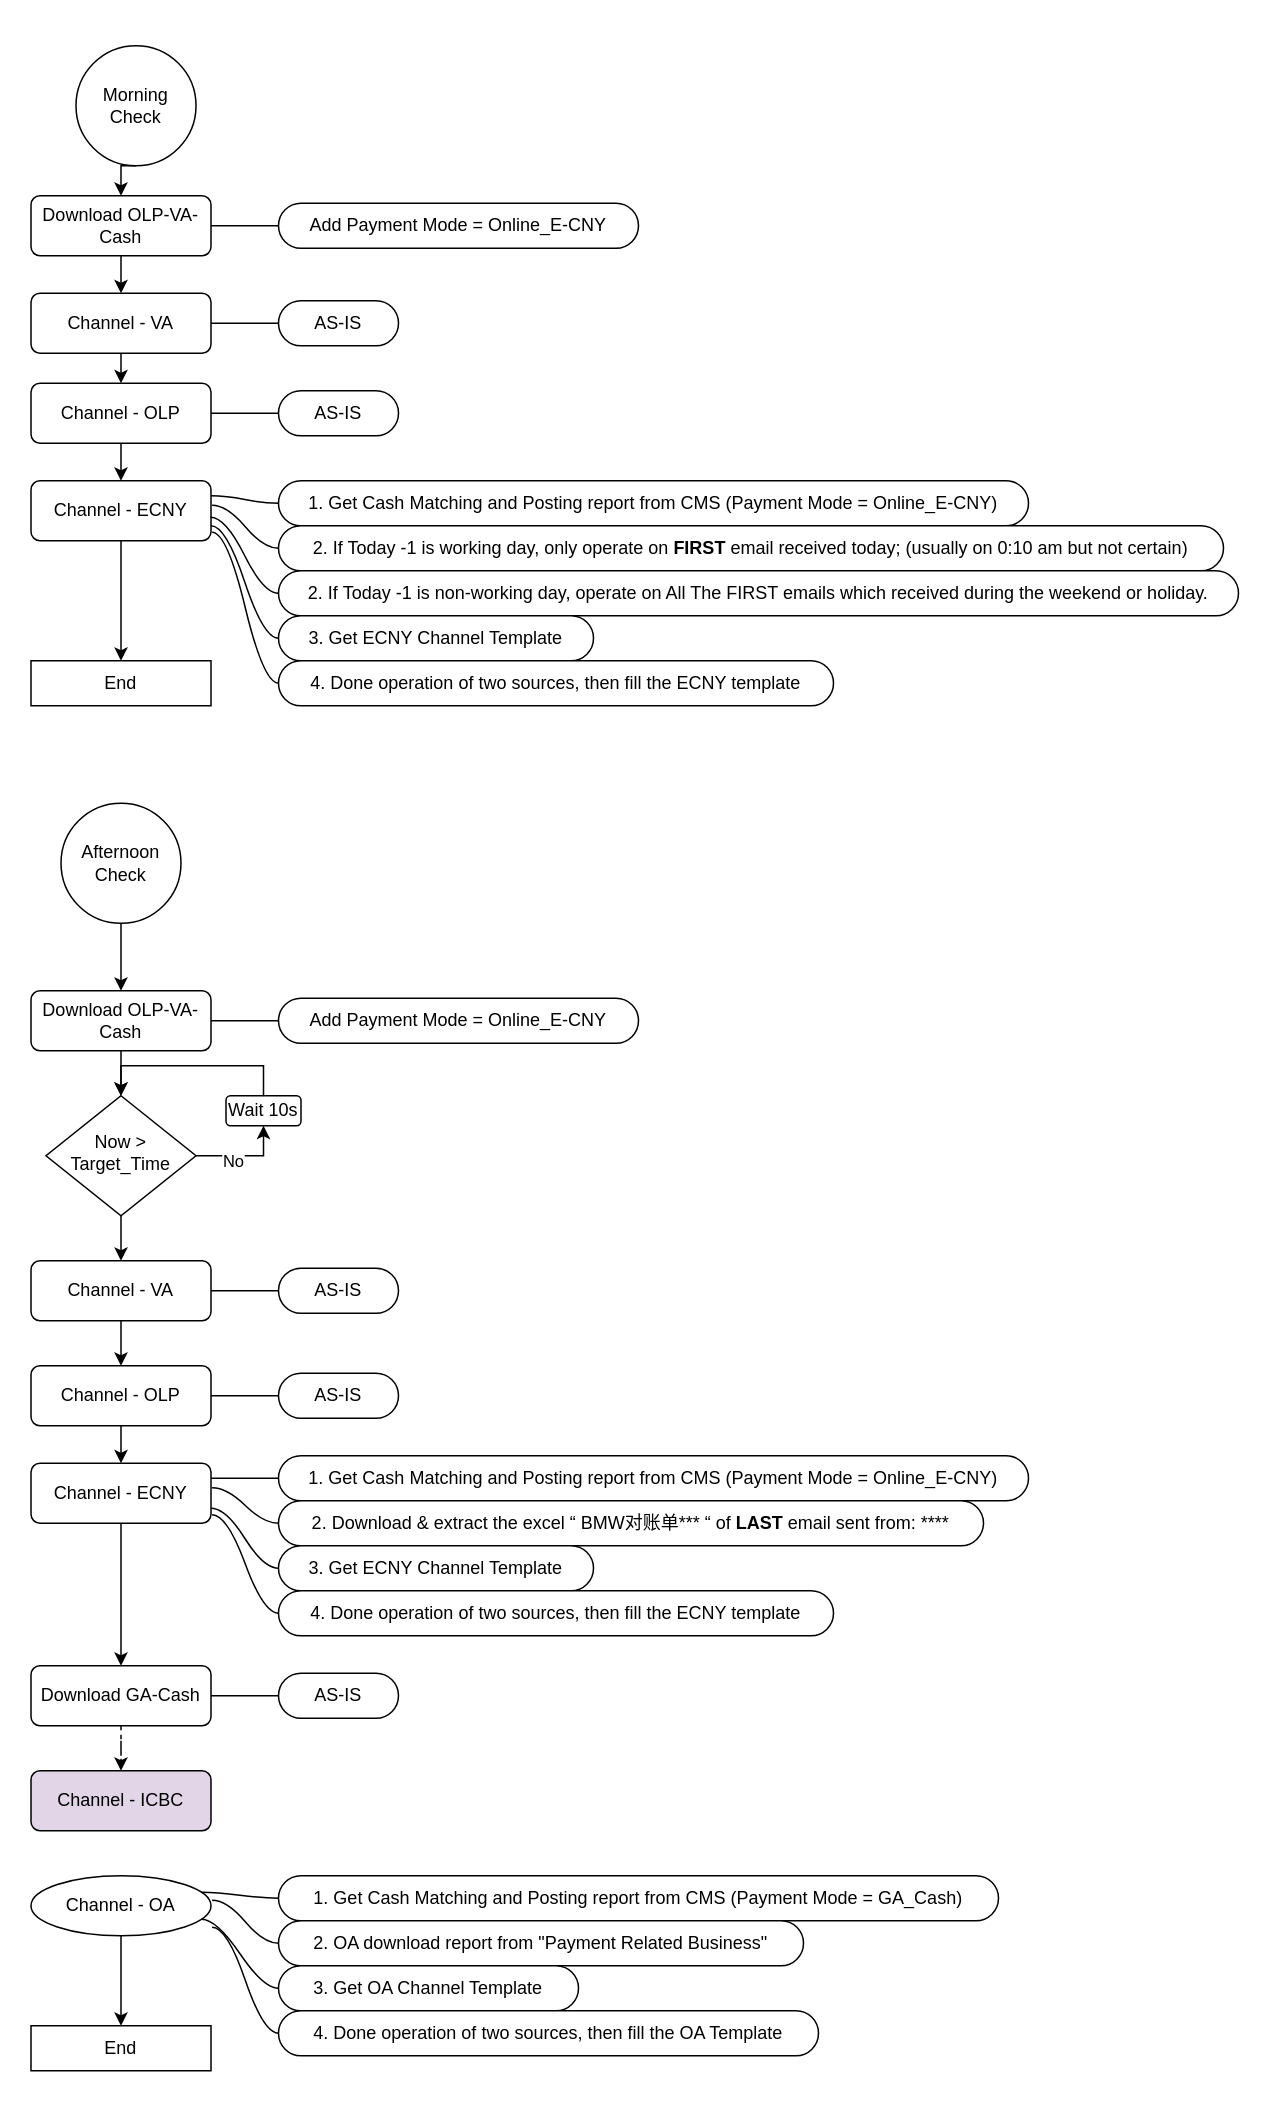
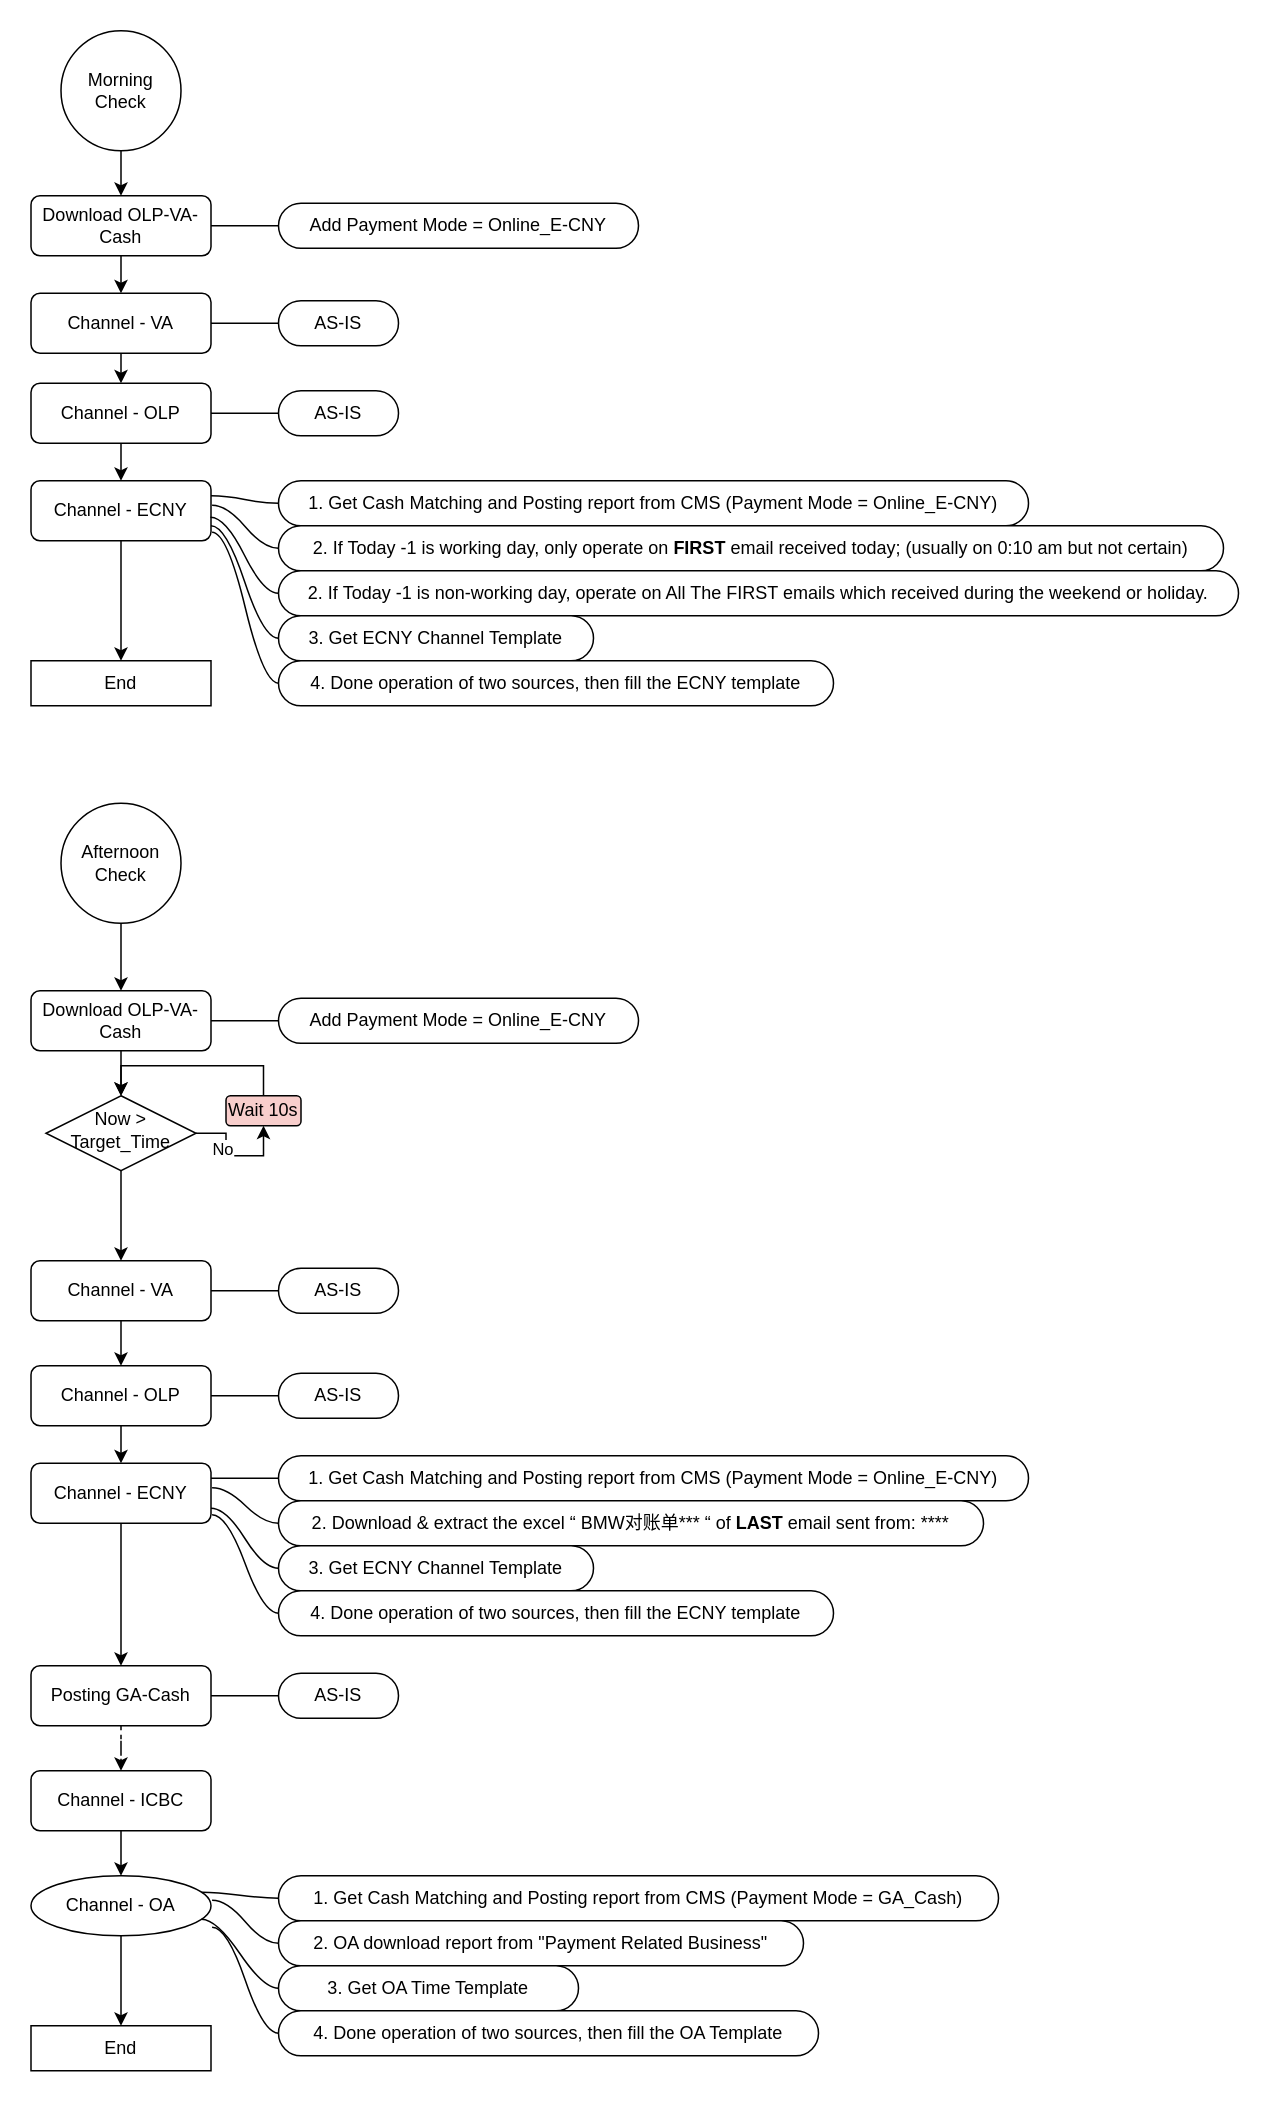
- <mxCell id="5" value="Morning Check" style="ellipse;whiteSpace=wrap;html=1;aspect=fixed;" vertex="1" parent="1"><mxGeometry x="50" y="30" width="80" height="80" as="geometry" /></mxCell>
+ <mxCell id="5" value="Morning Check" style="ellipse;whiteSpace=wrap;html=1;aspect=fixed;" vertex="1" parent="1"><mxGeometry x="40" y="20" width="80" height="80" as="geometry" /></mxCell>
- <mxCell id="11" value="Wait 10s" style="rounded=1;whiteSpace=wrap;html=1;fontSize=12;glass=0;strokeWidth=1;shadow=0;" vertex="1" parent="1"><mxGeometry x="150" y="730" width="50" height="20" as="geometry" /></mxCell>
+ <mxCell id="11" value="Wait 10s" style="rounded=1;whiteSpace=wrap;html=1;fontSize=12;glass=0;strokeWidth=1;shadow=0;fillColor=#f8cecc;" vertex="1" parent="1"><mxGeometry x="150" y="730" width="50" height="20" as="geometry" /></mxCell>
- <mxCell id="9" value="Now &amp;gt; Target_Time" style="rhombus;whiteSpace=wrap;html=1;shadow=0;fontFamily=Helvetica;fontSize=12;align=center;strokeWidth=1;spacing=6;spacingTop=-4;" vertex="1" parent="1"><mxGeometry x="30" y="730" width="100" height="80" as="geometry" /></mxCell>
+ <mxCell id="9" value="Now &amp;gt; Target_Time" style="rhombus;whiteSpace=wrap;html=1;shadow=0;fontFamily=Helvetica;fontSize=12;align=center;strokeWidth=1;spacing=6;spacingTop=-4;" vertex="1" parent="1"><mxGeometry x="30" y="730" width="100" height="50" as="geometry" /></mxCell>
- <mxCell id="61" value="Download GA-Cash" style="rounded=1;whiteSpace=wrap;html=1;fontSize=12;glass=0;strokeWidth=1;shadow=0;" vertex="1" parent="1"><mxGeometry x="20" y="1110" width="120" height="40" as="geometry" /></mxCell>
+ <mxCell id="61" value="Posting GA-Cash" style="rounded=1;whiteSpace=wrap;html=1;fontSize=12;glass=0;strokeWidth=1;shadow=0;" vertex="1" parent="1"><mxGeometry x="20" y="1110" width="120" height="40" as="geometry" /></mxCell>
- <mxCell id="63" value="Channel - ICBC" style="rounded=1;whiteSpace=wrap;html=1;fontSize=12;glass=0;strokeWidth=1;shadow=0;fillColor=#e1d5e7;" vertex="1" parent="1"><mxGeometry x="20" y="1180" width="120" height="40" as="geometry" /></mxCell>
+ <mxCell id="63" value="Channel - ICBC" style="rounded=1;whiteSpace=wrap;html=1;fontSize=12;glass=0;strokeWidth=1;shadow=0;" vertex="1" parent="1"><mxGeometry x="20" y="1180" width="120" height="40" as="geometry" /></mxCell>
+ <mxCell id="62" style="edgeStyle=orthogonalEdgeStyle;rounded=0;orthogonalLoop=1;jettySize=auto;html=1;exitX=0.5;exitY=1;exitDx=0;exitDy=0;" edge="1" parent="1" source="63" target="65"><mxGeometry relative="1" as="geometry" /></mxCell>
- <mxCell id="71" value="3. Get OA Channel Template" style="whiteSpace=wrap;html=1;rounded=1;arcSize=50;align=center;verticalAlign=middle;strokeWidth=1;autosize=1;spacing=4;treeFolding=1;treeMoving=1;newEdgeStyle={&quot;edgeStyle&quot;:&quot;entityRelationEdgeStyle&quot;,&quot;startArrow&quot;:&quot;none&quot;,&quot;endArrow&quot;:&quot;none&quot;,&quot;segment&quot;:10,&quot;curved&quot;:1,&quot;sourcePerimeterSpacing&quot;:0,&quot;targetPerimeterSpacing&quot;:0};" vertex="1" parent="1"><mxGeometry x="185" y="1310" width="200" height="30" as="geometry" /></mxCell>
+ <mxCell id="71" value="3. Get OA Time Template" style="whiteSpace=wrap;html=1;rounded=1;arcSize=50;align=center;verticalAlign=middle;strokeWidth=1;autosize=1;spacing=4;treeFolding=1;treeMoving=1;newEdgeStyle={&quot;edgeStyle&quot;:&quot;entityRelationEdgeStyle&quot;,&quot;startArrow&quot;:&quot;none&quot;,&quot;endArrow&quot;:&quot;none&quot;,&quot;segment&quot;:10,&quot;curved&quot;:1,&quot;sourcePerimeterSpacing&quot;:0,&quot;targetPerimeterSpacing&quot;:0};" vertex="1" parent="1"><mxGeometry x="185" y="1310" width="200" height="30" as="geometry" /></mxCell>
